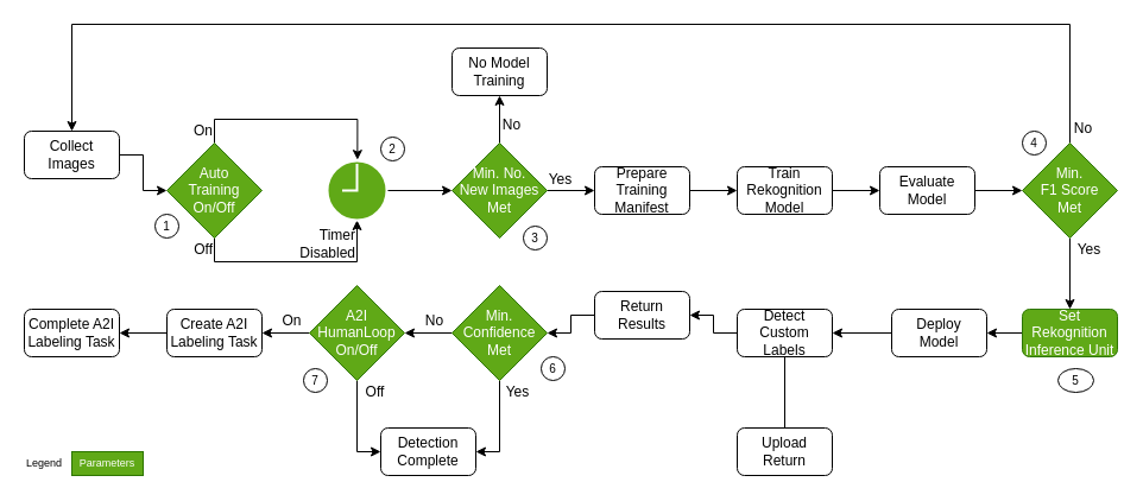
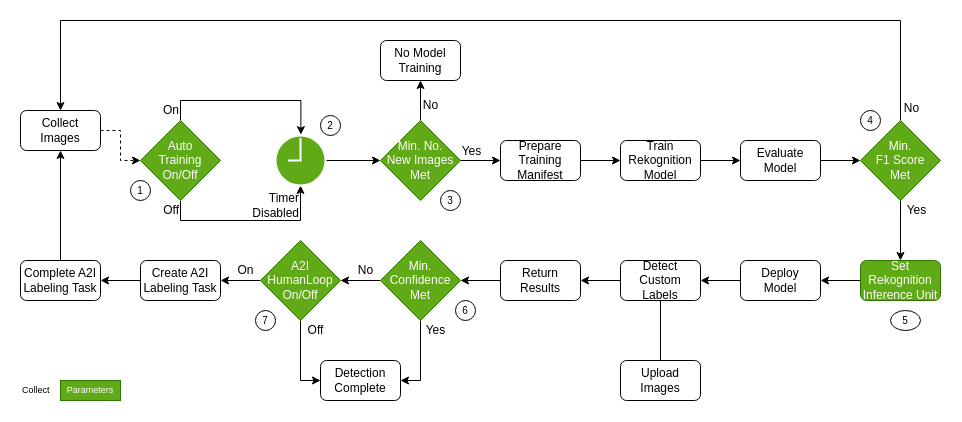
- <mxCell id="2" style="edgeStyle=orthogonalEdgeStyle;rounded=0;orthogonalLoop=1;jettySize=auto;html=1;entryX=0;entryY=0.5;entryDx=0;entryDy=0;fontSize=9;fontColor=#000000;" parent="1" source="3" target="6" edge="1"><mxGeometry relative="1" as="geometry" /></mxCell>
+ <mxCell id="2" style="edgeStyle=orthogonalEdgeStyle;rounded=0;orthogonalLoop=1;jettySize=auto;html=1;entryX=0;entryY=0.5;entryDx=0;entryDy=0;fontSize=9;fontColor=#000000;dashed=1;" parent="1" source="3" target="6" edge="1"><mxGeometry relative="1" as="geometry" /></mxCell>
+ <mxCell id="47" style="edgeStyle=orthogonalEdgeStyle;rounded=0;orthogonalLoop=1;jettySize=auto;html=1;entryX=0.5;entryY=1;entryDx=0;entryDy=0;fontSize=12;fontColor=#000000;" parent="1" source="48" target="3" edge="1"><mxGeometry relative="1" as="geometry" /></mxCell>
- <mxCell id="35" value="Return&lt;br&gt;Results" style="whiteSpace=wrap;html=1;rounded=1;" parent="1" vertex="1"><mxGeometry x="500" y="245" width="80" height="40" as="geometry" /></mxCell>
+ <mxCell id="35" value="Return&lt;br&gt;Results" style="whiteSpace=wrap;html=1;rounded=1;" parent="1" vertex="1"><mxGeometry x="500" y="260" width="80" height="40" as="geometry" /></mxCell>
- <mxCell id="26" value="Deploy&lt;br&gt;Model" style="whiteSpace=wrap;html=1;rounded=1;" parent="1" vertex="1"><mxGeometry x="750" y="260" width="80" height="40" as="geometry" /></mxCell>
+ <mxCell id="26" value="Deploy&lt;br&gt;Model" style="whiteSpace=wrap;html=1;rounded=1;" parent="1" vertex="1"><mxGeometry x="740" y="260" width="80" height="40" as="geometry" /></mxCell>
- <mxCell id="30" value="Upload&lt;br&gt;Return" style="whiteSpace=wrap;html=1;rounded=1;" parent="1" vertex="1"><mxGeometry x="620" y="360" width="80" height="40" as="geometry" /></mxCell>
+ <mxCell id="30" value="Upload&lt;br&gt;Images" style="whiteSpace=wrap;html=1;rounded=1;" parent="1" vertex="1"><mxGeometry x="620" y="360" width="80" height="40" as="geometry" /></mxCell>
- <mxCell id="51" value="Legend" style="text;html=1;align=left;verticalAlign=middle;resizable=0;points=[];autosize=1;fontSize=9;fontColor=#000000;" parent="1" vertex="1"><mxGeometry x="20" y="380" width="50" height="20" as="geometry" /></mxCell>
+ <mxCell id="51" value="Collect" style="text;html=1;align=left;verticalAlign=middle;resizable=0;points=[];autosize=1;fontSize=9;fontColor=#000000;" parent="1" vertex="1"><mxGeometry x="20" y="380" width="50" height="20" as="geometry" /></mxCell>
